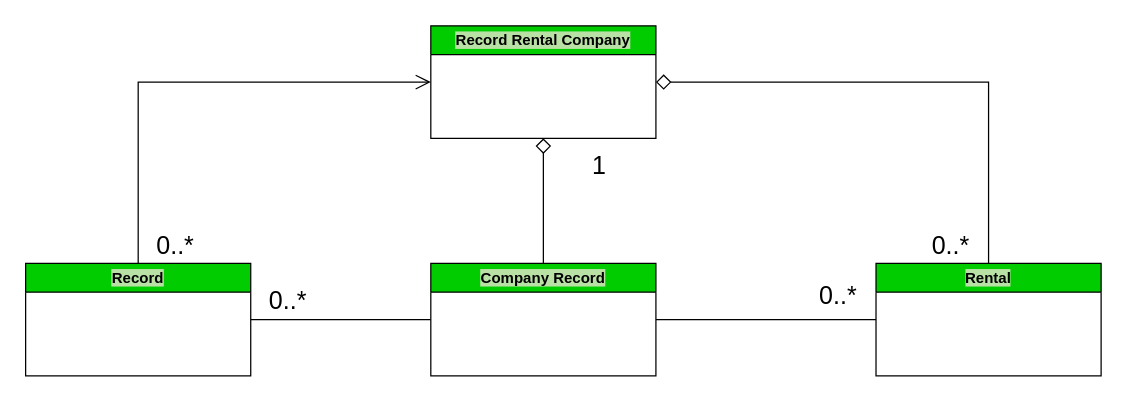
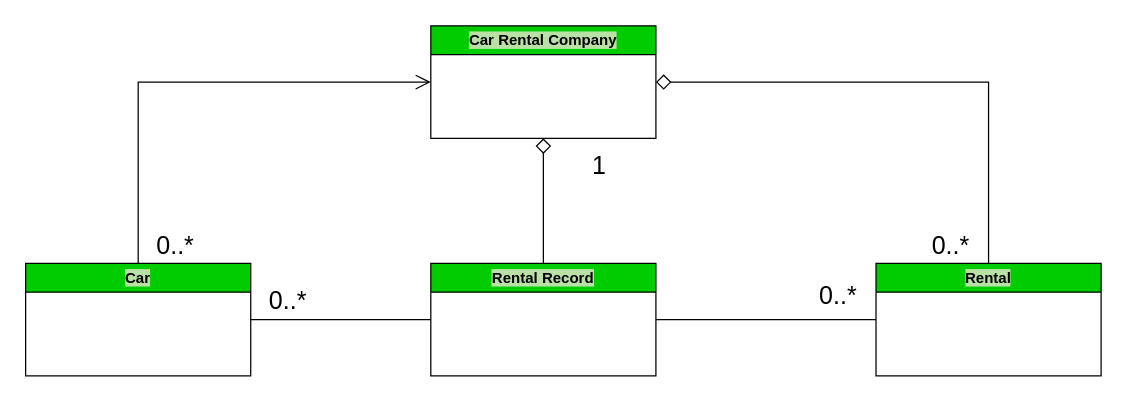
- <mxCell id="2" value="&lt;span style=&quot;background-color: rgb(185, 224, 165);&quot;&gt;Record Rental Company&lt;/span&gt;" style="swimlane;whiteSpace=wrap;html=1;fillColor=#00CC00;" parent="1" vertex="1"><mxGeometry x="344" y="20" width="180" height="90" as="geometry" /></mxCell>
+ <mxCell id="2" value="&lt;span style=&quot;background-color: rgb(185, 224, 165);&quot;&gt;Car Rental Company&lt;/span&gt;" style="swimlane;whiteSpace=wrap;html=1;fillColor=#00CC00;" parent="1" vertex="1"><mxGeometry x="344" y="20" width="180" height="90" as="geometry" /></mxCell>
- <mxCell id="5" value="&lt;span style=&quot;background-color: rgb(185, 224, 165);&quot;&gt;Record&lt;/span&gt;" style="swimlane;whiteSpace=wrap;html=1;fillColor=#00CC00;" parent="1" vertex="1"><mxGeometry y="210" width="180" height="90" as="geometry" x="20" /></mxCell>
+ <mxCell id="5" value="&lt;span style=&quot;background-color: rgb(185, 224, 165);&quot;&gt;Car&lt;/span&gt;" style="swimlane;whiteSpace=wrap;html=1;fillColor=#00CC00;" parent="1" vertex="1"><mxGeometry y="210" width="180" height="90" as="geometry" x="20" /></mxCell>
- <mxCell id="12" value="&lt;span style=&quot;background-color: rgb(185, 224, 165);&quot;&gt;Company Record&lt;/span&gt;" style="swimlane;whiteSpace=wrap;html=1;fillColor=#00CC00;" parent="1" vertex="1"><mxGeometry x="344" y="210" width="180" height="90" as="geometry" /></mxCell>
+ <mxCell id="12" value="&lt;span style=&quot;background-color: rgb(185, 224, 165);&quot;&gt;Rental Record&lt;/span&gt;" style="swimlane;whiteSpace=wrap;html=1;fillColor=#00CC00;" parent="1" vertex="1"><mxGeometry x="344" y="210" width="180" height="90" as="geometry" /></mxCell>
